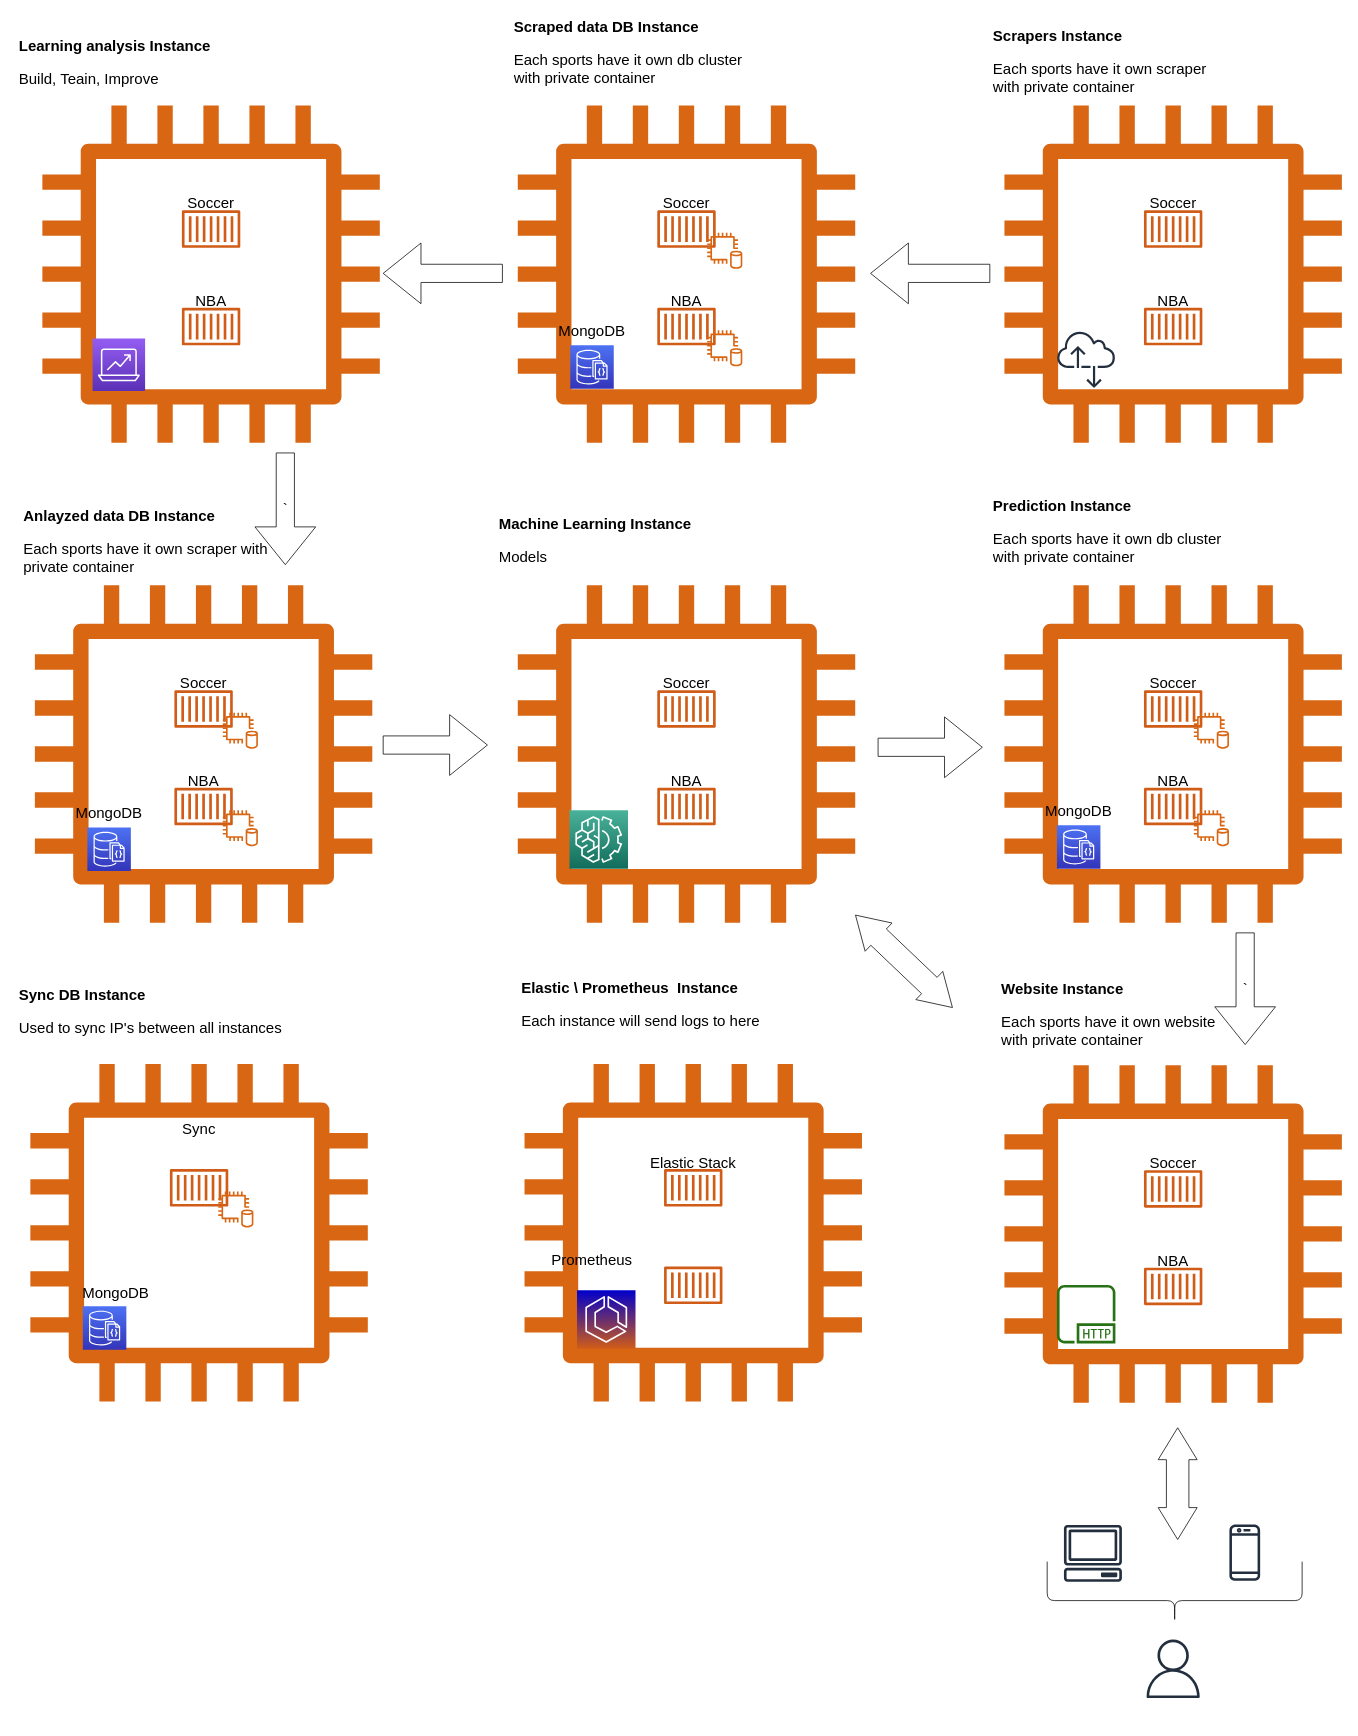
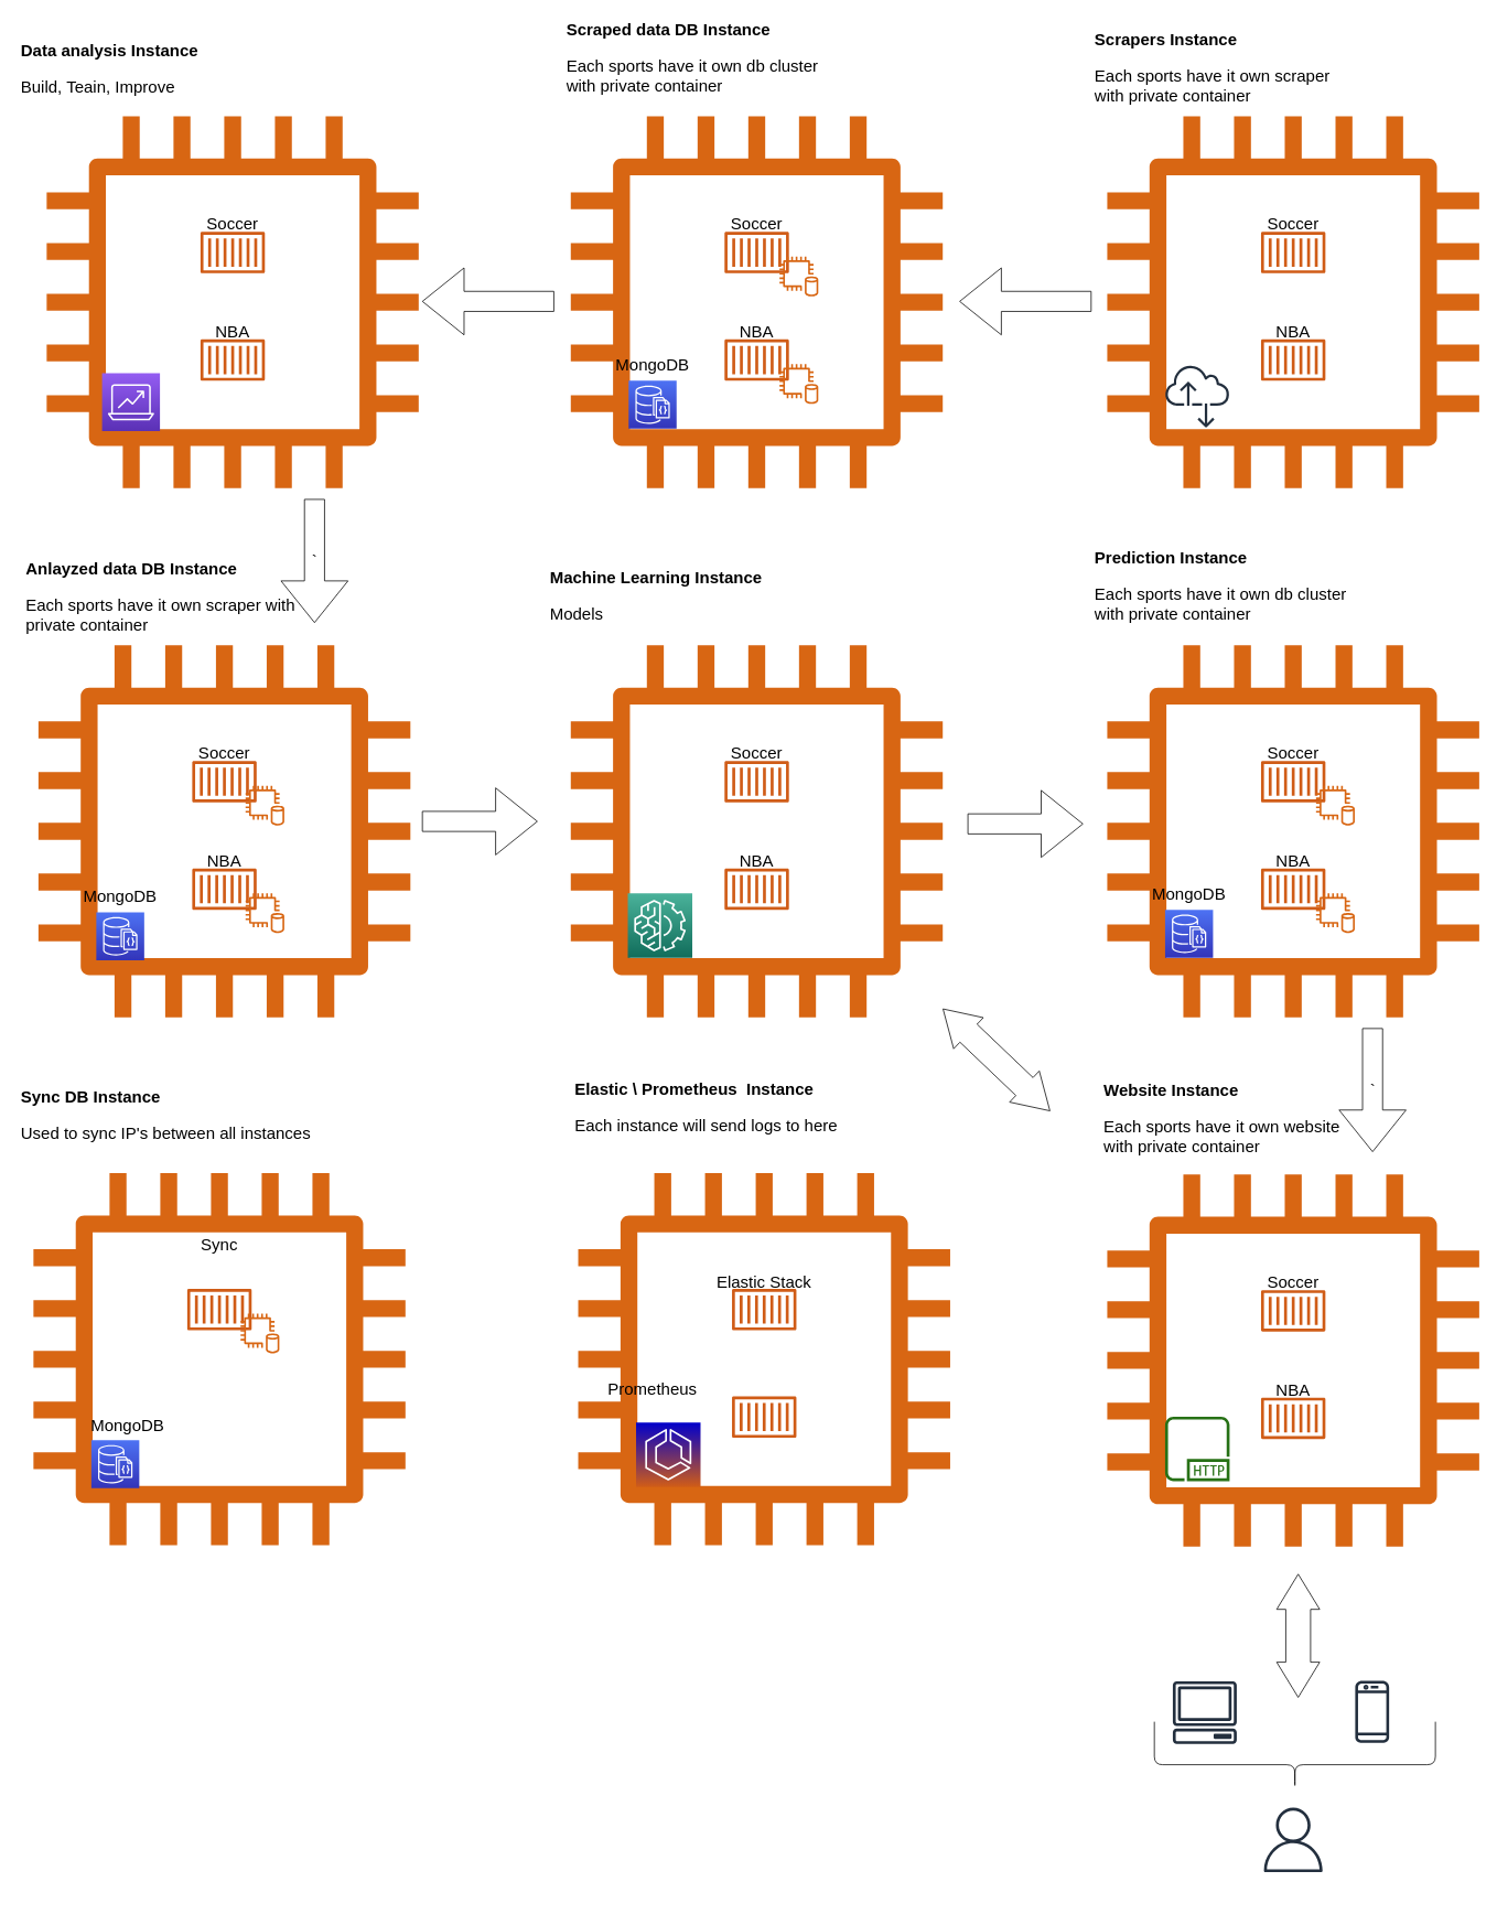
- <mxCell id="14" value="&lt;h1 style=&quot;font-size: 20px;&quot;&gt;Learning analysis Instance&lt;/h1&gt;&lt;p style=&quot;font-size: 20px;&quot;&gt;Build, Teain, Improve&lt;/p&gt;" style="text;html=1;strokeColor=none;fillColor=none;spacing=5;spacingTop=-20;whiteSpace=wrap;overflow=hidden;rounded=0;fontStyle=0;fontSize=20;" vertex="1" parent="1"><mxGeometry x="20" y="46" width="290" height="120" as="geometry" /></mxCell>
+ <mxCell id="14" value="&lt;h1 style=&quot;font-size: 20px;&quot;&gt;Data analysis Instance&lt;/h1&gt;&lt;p style=&quot;font-size: 20px;&quot;&gt;Build, Teain, Improve&lt;/p&gt;" style="text;html=1;strokeColor=none;fillColor=none;spacing=5;spacingTop=-20;whiteSpace=wrap;overflow=hidden;rounded=0;fontStyle=0;fontSize=20;" vertex="1" parent="1"><mxGeometry x="20" y="46" width="290" height="120" as="geometry" /></mxCell>
